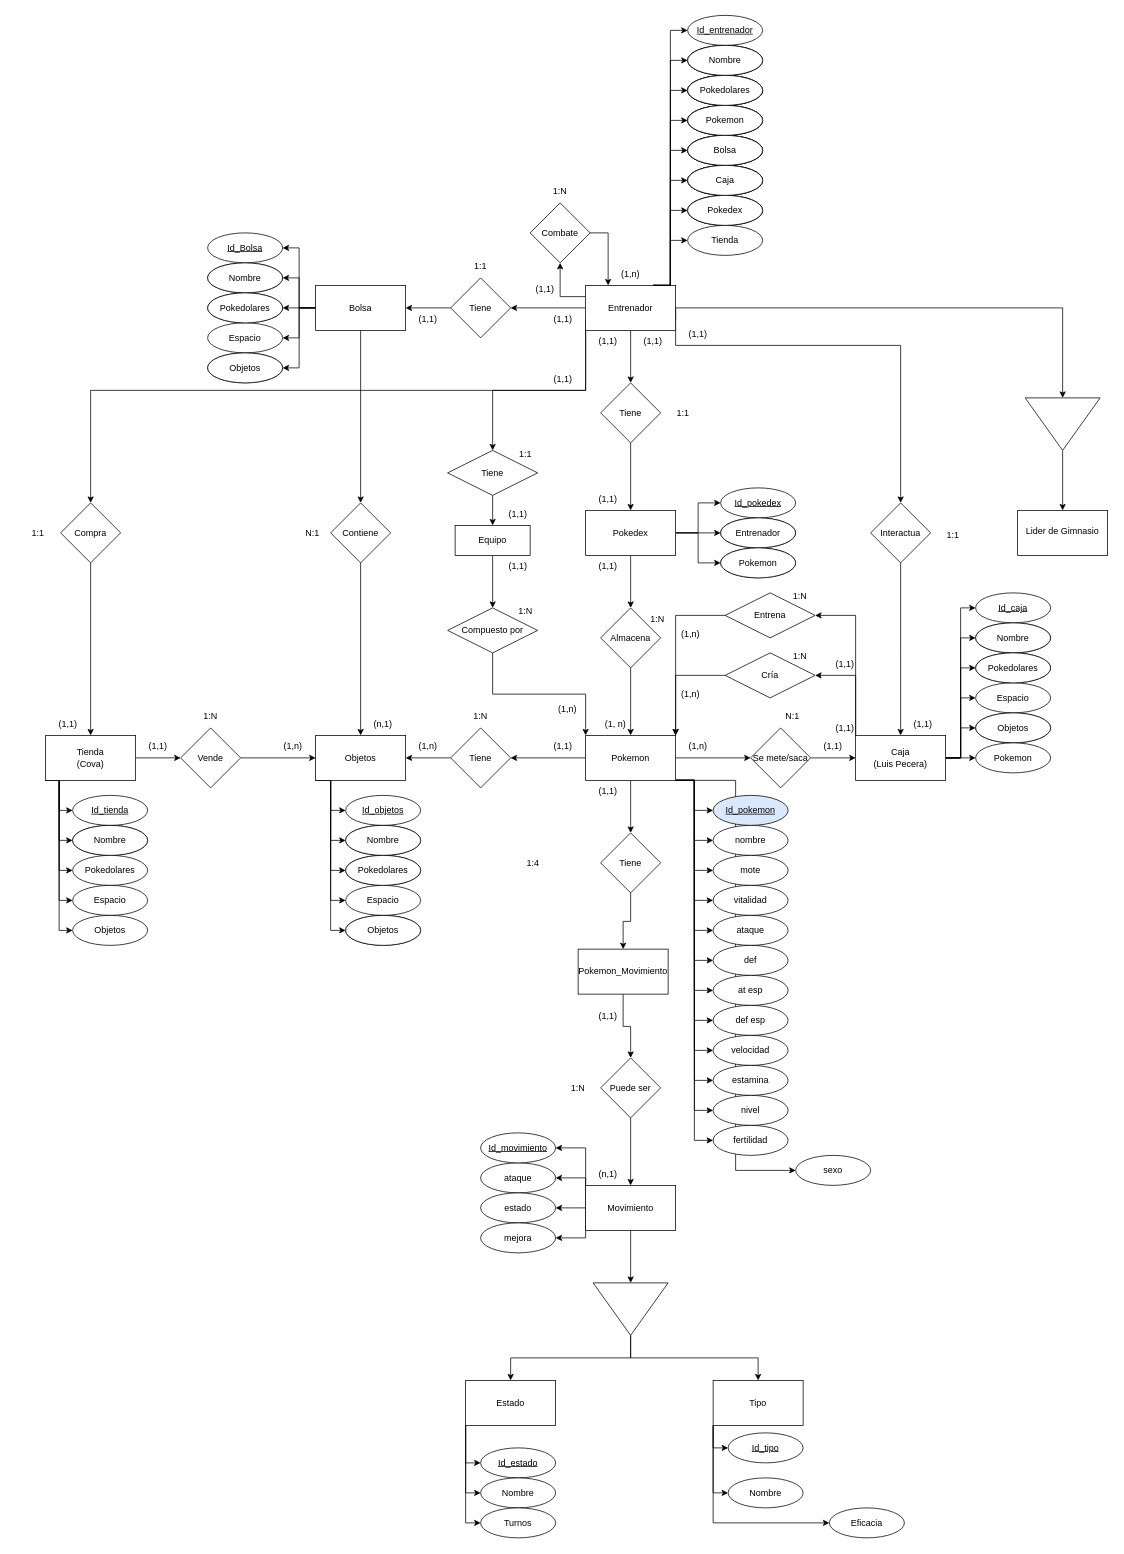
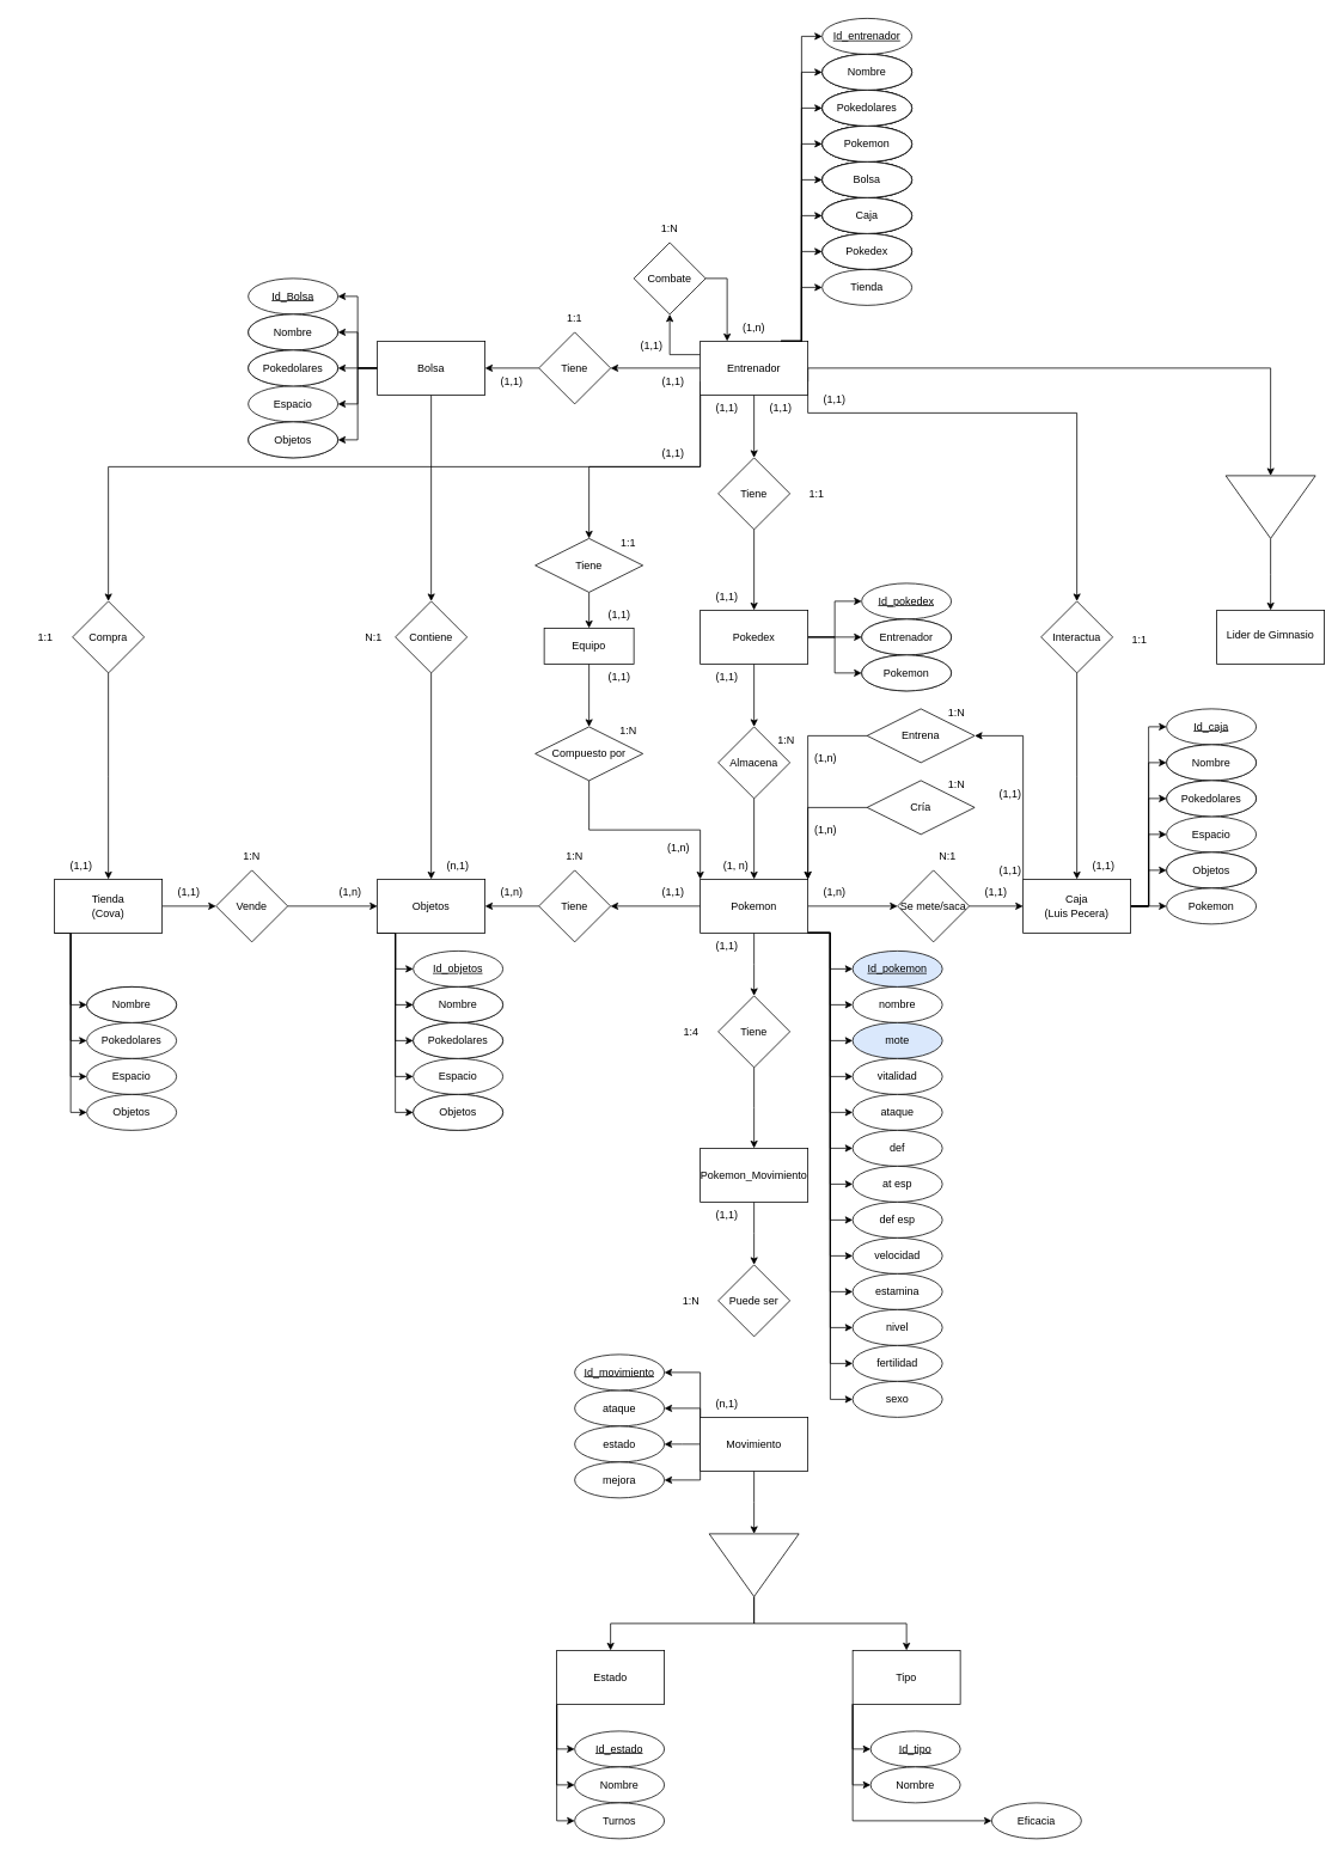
- <mxCell id="73" style="edgeStyle=orthogonalEdgeStyle;rounded=0;orthogonalLoop=1;jettySize=auto;html=1;exitX=0;exitY=0;exitDx=0;exitDy=0;entryX=1;entryY=0.5;entryDx=0;entryDy=0;" edge="1" parent="1" source="74" target="233"><mxGeometry relative="1" as="geometry" /></mxCell>
- <mxCell id="59" style="edgeStyle=elbowEdgeStyle;rounded=0;orthogonalLoop=1;jettySize=auto;html=1;exitX=0;exitY=1;exitDx=0;exitDy=0;entryX=0;entryY=0.5;entryDx=0;entryDy=0;" parent="1" source="64" target="197" edge="1"><mxGeometry relative="1" as="geometry" /></mxCell>
- <mxCell id="197" value="&lt;u&gt;Id_tienda&lt;/u&gt;" style="ellipse;whiteSpace=wrap;html=1;align=center;" parent="1" vertex="1"><mxGeometry x="96" y="1060" width="100" height="40" as="geometry" /></mxCell>
- <mxCell id="125" value="1:4" style="text;html=1;strokeColor=none;fillColor=none;align=center;verticalAlign=middle;whiteSpace=wrap;rounded=0;" parent="1" vertex="1"><mxGeometry x="680" y="1135" width="60" height="30" as="geometry" /></mxCell>
+ <mxCell id="125" value="1:4" style="text;html=1;strokeColor=none;fillColor=none;align=center;verticalAlign=middle;whiteSpace=wrap;rounded=0;" parent="1" vertex="1"><mxGeometry x="740" y="1135" width="60" height="30" as="geometry" /></mxCell>
- <mxCell id="148" value="mote" style="ellipse;whiteSpace=wrap;html=1;align=center;" parent="1" vertex="1"><mxGeometry x="950" y="1140" width="100" height="40" as="geometry" /></mxCell>
+ <mxCell id="148" value="mote" style="ellipse;whiteSpace=wrap;html=1;align=center;fillColor=#dae8fc;" parent="1" vertex="1"><mxGeometry x="950" y="1140" width="100" height="40" as="geometry" /></mxCell>
- <mxCell id="80" value="Pokemon_Movimiento" style="whiteSpace=wrap;html=1;rounded=0;" parent="1" vertex="1"><mxGeometry x="770" y="1265" width="120" height="60" as="geometry" /></mxCell>
+ <mxCell id="80" value="Pokemon_Movimiento" style="whiteSpace=wrap;html=1;rounded=0;" parent="1" vertex="1"><mxGeometry x="780" y="1280" width="120" height="60" as="geometry" /></mxCell>
- <mxCell id="81" value="" style="edgeStyle=elbowEdgeStyle;rounded=0;orthogonalLoop=1;jettySize=auto;elbow=vertical;html=1;" parent="1" source="82" target="87" edge="1"><mxGeometry relative="1" as="geometry" /></mxCell>
- <mxCell id="158" value="sexo" style="ellipse;whiteSpace=wrap;html=1;align=center;" parent="1" vertex="1"><mxGeometry x="1060" y="1540" width="100" height="40" as="geometry" /></mxCell>
+ <mxCell id="158" value="sexo" style="ellipse;whiteSpace=wrap;html=1;align=center;" parent="1" vertex="1"><mxGeometry x="950" y="1540" width="100" height="40" as="geometry" /></mxCell>
- <mxCell id="144" value="&lt;u&gt;Id_tipo&lt;/u&gt;" style="ellipse;whiteSpace=wrap;html=1;align=center;" parent="1" vertex="1"><mxGeometry x="970" y="1910" width="100" height="40" as="geometry" /></mxCell>
+ <mxCell id="144" value="&lt;u&gt;Id_tipo&lt;/u&gt;" style="ellipse;whiteSpace=wrap;html=1;align=center;" parent="1" vertex="1"><mxGeometry x="970" y="1930" width="100" height="40" as="geometry" /></mxCell>
